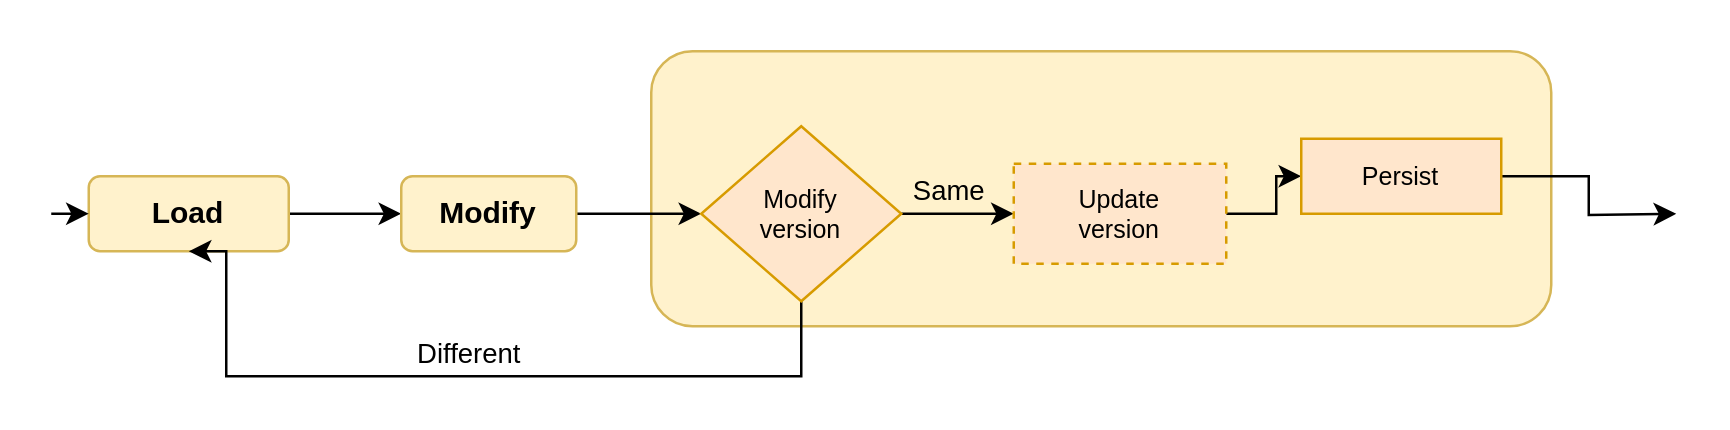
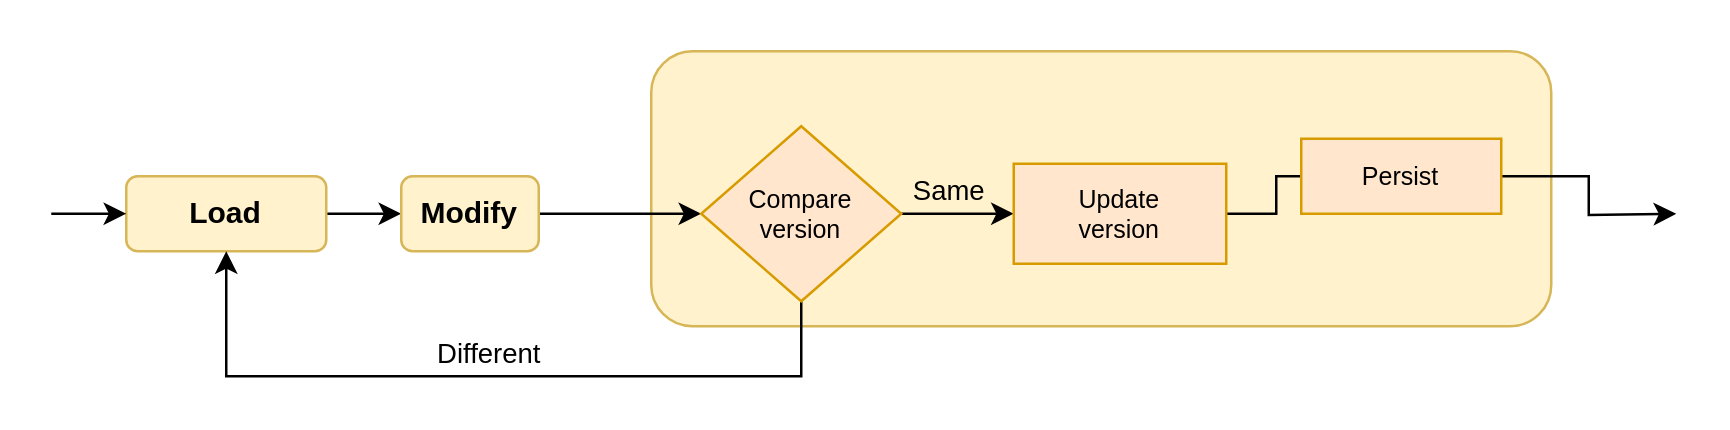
- <mxCell id="10" style="edgeStyle=orthogonalEdgeStyle;rounded=0;orthogonalLoop=1;jettySize=auto;html=1;entryX=0;entryY=0.5;entryDx=0;entryDy=0;" edge="1" parent="1" source="11" target="13"><mxGeometry relative="1" as="geometry" /></mxCell>
+ <mxCell id="10" style="edgeStyle=orthogonalEdgeStyle;rounded=0;orthogonalLoop=1;jettySize=auto;html=1;entryX=0;entryY=0.5;entryDx=0;entryDy=0;endArrow=none;" edge="1" parent="1" source="11" target="13"><mxGeometry relative="1" as="geometry" /></mxCell>
- <mxCell id="4" value="Load" style="rounded=1;whiteSpace=wrap;html=1;fontStyle=1;fillColor=#fff2cc;strokeColor=#d6b656;" vertex="1" parent="1"><mxGeometry x="35" y="70" width="80" height="30" as="geometry" /></mxCell>
+ <mxCell id="4" value="Load" style="rounded=1;whiteSpace=wrap;html=1;fontStyle=1;fillColor=#fff2cc;strokeColor=#d6b656;" vertex="1" parent="1"><mxGeometry x="50" y="70" width="80" height="30" as="geometry" /></mxCell>
- <mxCell id="6" value="Modify" style="rounded=1;whiteSpace=wrap;html=1;fontStyle=1;fillColor=#fff2cc;strokeColor=#d6b656;" vertex="1" parent="1"><mxGeometry x="160" y="70" width="70" height="30" as="geometry" /></mxCell>
+ <mxCell id="6" value="Modify" style="rounded=1;whiteSpace=wrap;html=1;fontStyle=1;fillColor=#fff2cc;strokeColor=#d6b656;" vertex="1" parent="1"><mxGeometry x="160" y="70" width="55" height="30" as="geometry" /></mxCell>
- <mxCell id="9" value="&lt;div style=&quot;font-size: 10px;&quot;&gt;Modify&lt;/div&gt;&lt;div style=&quot;font-size: 10px;&quot;&gt;version&lt;br style=&quot;font-size: 10px;&quot;&gt;&lt;/div&gt;" style="rhombus;whiteSpace=wrap;html=1;fillColor=#ffe6cc;strokeColor=#d79b00;fontSize=10;" vertex="1" parent="1"><mxGeometry x="280" y="50" width="80" height="70" as="geometry" /></mxCell>
+ <mxCell id="9" value="&lt;div style=&quot;font-size: 10px;&quot;&gt;Compare&lt;/div&gt;&lt;div style=&quot;font-size: 10px;&quot;&gt;version&lt;br style=&quot;font-size: 10px;&quot;&gt;&lt;/div&gt;" style="rhombus;whiteSpace=wrap;html=1;fillColor=#ffe6cc;strokeColor=#d79b00;fontSize=10;" vertex="1" parent="1"><mxGeometry x="280" y="50" width="80" height="70" as="geometry" /></mxCell>
- <mxCell id="11" value="&lt;div style=&quot;font-size: 10px;&quot;&gt;Update&lt;/div&gt;&lt;div style=&quot;font-size: 10px;&quot;&gt;version&lt;br style=&quot;font-size: 10px;&quot;&gt;&lt;/div&gt;" style="rounded=0;whiteSpace=wrap;html=1;fillColor=#ffe6cc;strokeColor=#d79b00;fontSize=10;dashed=1;" vertex="1" parent="1"><mxGeometry x="405" y="65" width="85" height="40" as="geometry" /></mxCell>
+ <mxCell id="11" value="&lt;div style=&quot;font-size: 10px;&quot;&gt;Update&lt;/div&gt;&lt;div style=&quot;font-size: 10px;&quot;&gt;version&lt;br style=&quot;font-size: 10px;&quot;&gt;&lt;/div&gt;" style="rounded=0;whiteSpace=wrap;html=1;fillColor=#ffe6cc;strokeColor=#d79b00;fontSize=10;" vertex="1" parent="1"><mxGeometry x="405" y="65" width="85" height="40" as="geometry" /></mxCell>
